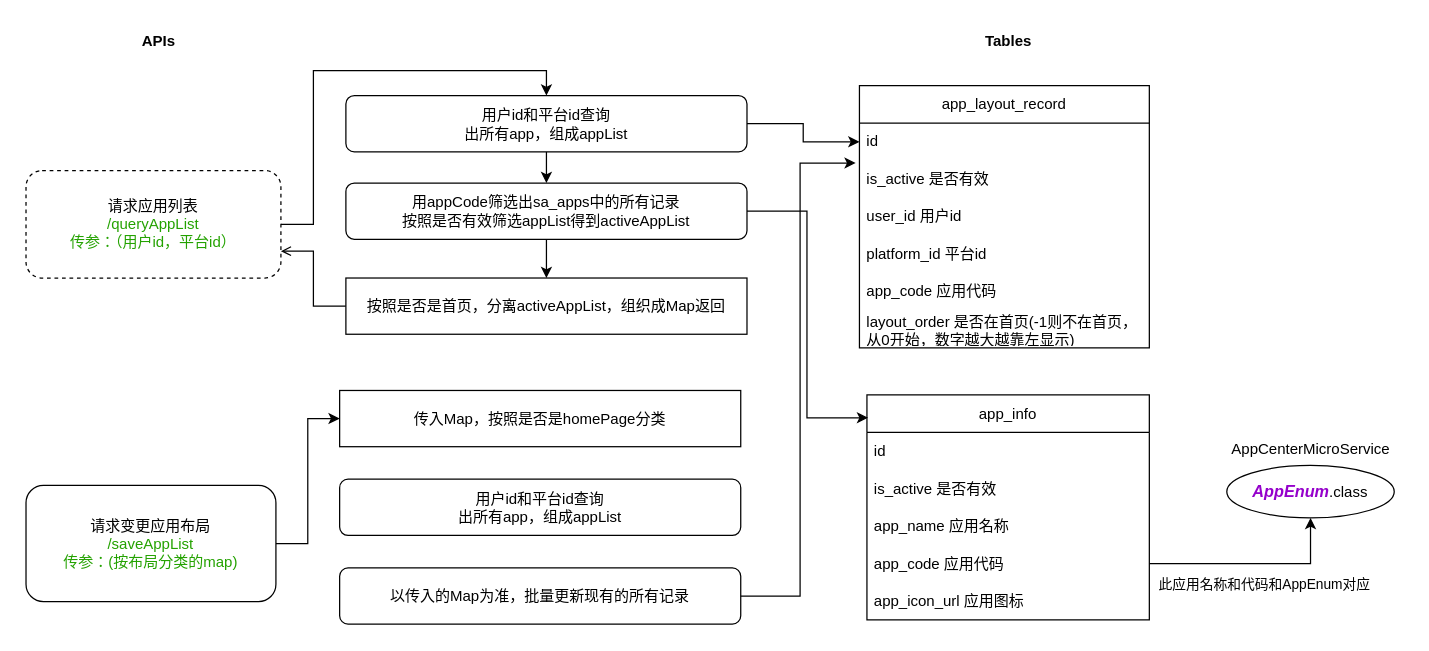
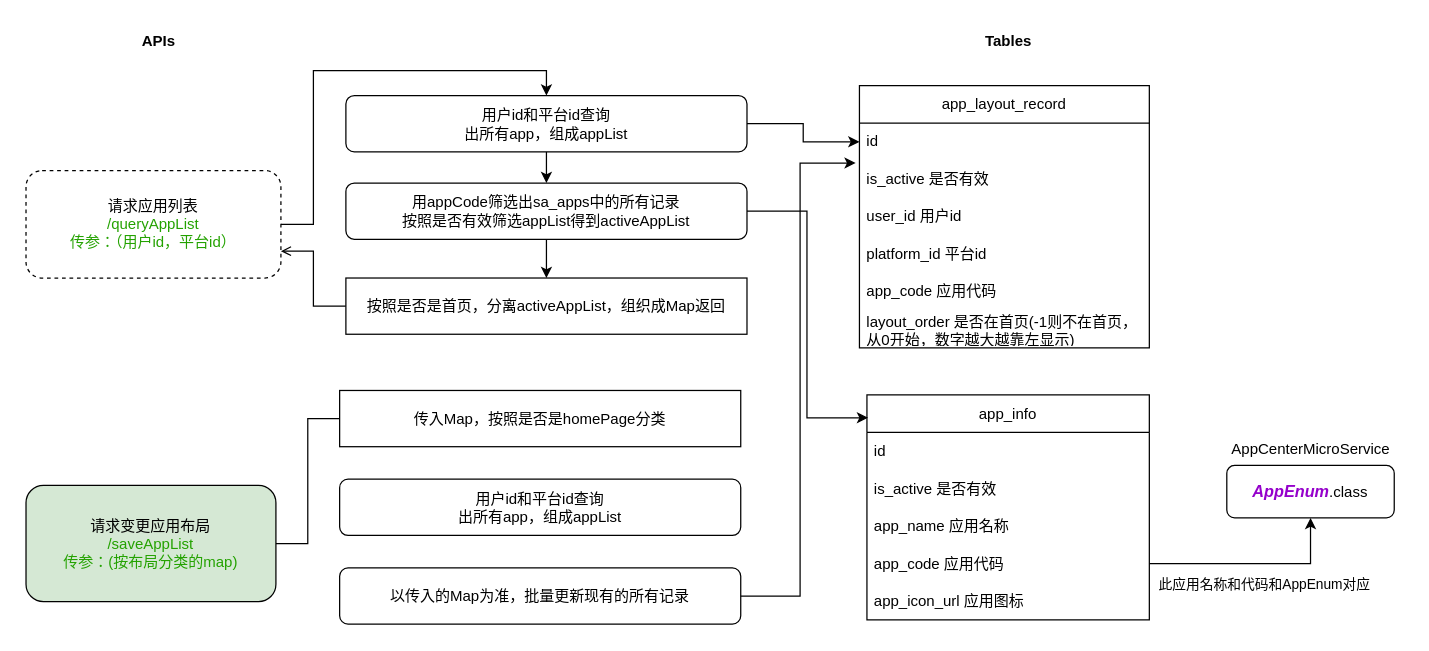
- <mxCell id="4" style="edgeStyle=orthogonalEdgeStyle;rounded=0;orthogonalLoop=1;jettySize=auto;html=1;exitX=1;exitY=0.5;exitDx=0;exitDy=0;entryX=0;entryY=0.5;entryDx=0;entryDy=0;" edge="1" parent="1" source="5" target="31"><mxGeometry relative="1" as="geometry" /></mxCell>
+ <mxCell id="4" style="edgeStyle=orthogonalEdgeStyle;rounded=0;orthogonalLoop=1;jettySize=auto;html=1;exitX=1;exitY=0.5;exitDx=0;exitDy=0;entryX=0;entryY=0.5;entryDx=0;entryDy=0;endArrow=none;" edge="1" parent="1" source="5" target="31"><mxGeometry relative="1" as="geometry" /></mxCell>
- <mxCell id="24" value="&lt;i&gt;&lt;font style=&quot;font-size: 13px;&quot; color=&quot;#9501cb&quot;&gt;&lt;b&gt;AppEnum&lt;/b&gt;&lt;/font&gt;&lt;/i&gt;.class" style="ellipse;whiteSpace=wrap;html=1;" vertex="1" parent="1"><mxGeometry x="981" y="372" width="134" height="42" as="geometry" /></mxCell>
+ <mxCell id="24" value="&lt;i&gt;&lt;font style=&quot;font-size: 13px;&quot; color=&quot;#9501cb&quot;&gt;&lt;b&gt;AppEnum&lt;/b&gt;&lt;/font&gt;&lt;/i&gt;.class" style="rounded=1;whiteSpace=wrap;html=1;" vertex="1" parent="1"><mxGeometry x="981" y="372" width="134" height="42" as="geometry" /></mxCell>
- <mxCell id="5" value="请求变更应用布局&lt;div&gt;&lt;font color=&quot;#24a201&quot;&gt;/saveAppList&lt;/font&gt;&lt;/div&gt;&lt;div&gt;&lt;font color=&quot;#24a201&quot;&gt;传参：(按布局分类的map)&lt;/font&gt;&lt;/div&gt;" style="rounded=1;whiteSpace=wrap;html=1;" vertex="1" parent="1"><mxGeometry x="20" y="388" width="200" height="93" as="geometry" /></mxCell>
+ <mxCell id="5" value="请求变更应用布局&lt;div&gt;&lt;font color=&quot;#24a201&quot;&gt;/saveAppList&lt;/font&gt;&lt;/div&gt;&lt;div&gt;&lt;font color=&quot;#24a201&quot;&gt;传参：(按布局分类的map)&lt;/font&gt;&lt;/div&gt;" style="rounded=1;whiteSpace=wrap;html=1;fillColor=#d5e8d4;" vertex="1" parent="1"><mxGeometry x="20" y="388" width="200" height="93" as="geometry" /></mxCell>
